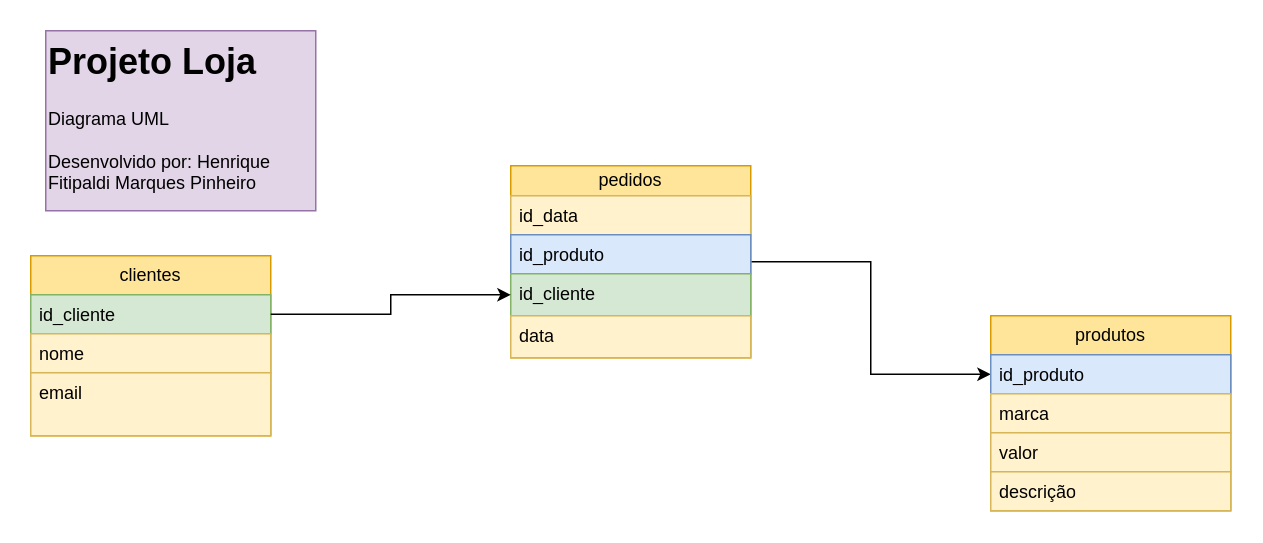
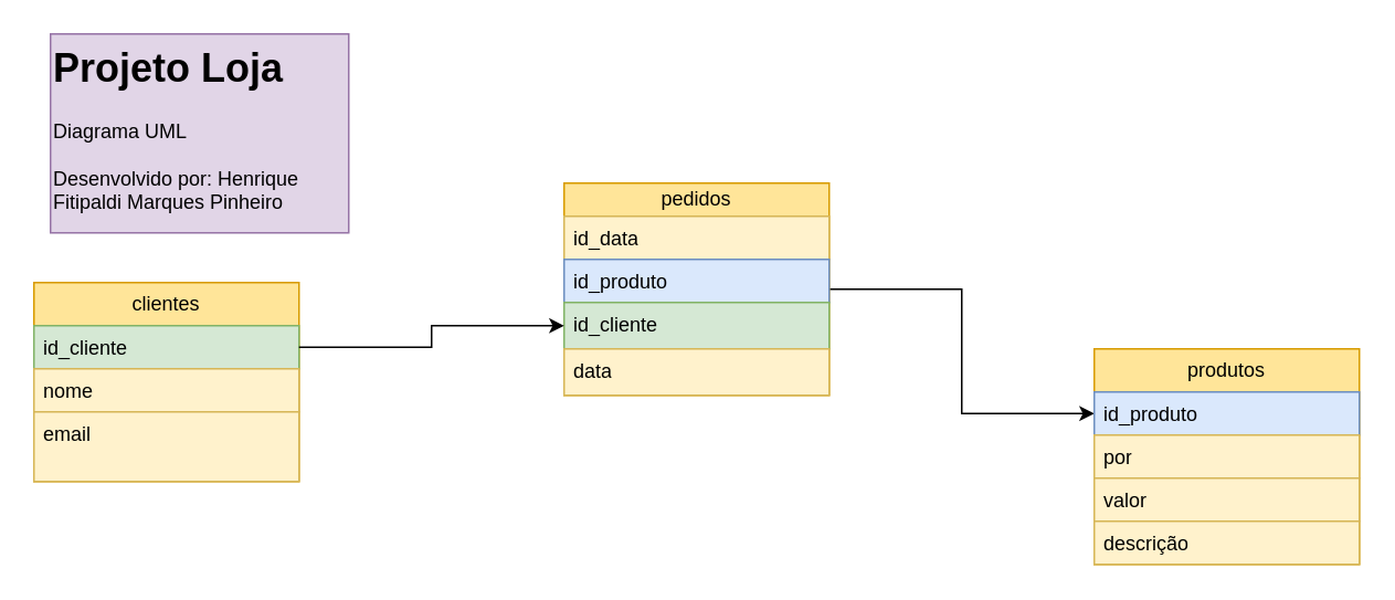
- <mxCell id="14" value="marca" style="text;strokeColor=#d6b656;fillColor=#fff2cc;align=left;verticalAlign=top;spacingLeft=4;spacingRight=4;overflow=hidden;rotatable=0;points=[[0,0.5],[1,0.5]];portConstraint=eastwest;whiteSpace=wrap;html=1;" vertex="1" parent="12"><mxGeometry y="52" width="160" height="26" as="geometry" /></mxCell>
+ <mxCell id="14" value="por" style="text;strokeColor=#d6b656;fillColor=#fff2cc;align=left;verticalAlign=top;spacingLeft=4;spacingRight=4;overflow=hidden;rotatable=0;points=[[0,0.5],[1,0.5]];portConstraint=eastwest;whiteSpace=wrap;html=1;" vertex="1" parent="12"><mxGeometry y="52" width="160" height="26" as="geometry" /></mxCell>
